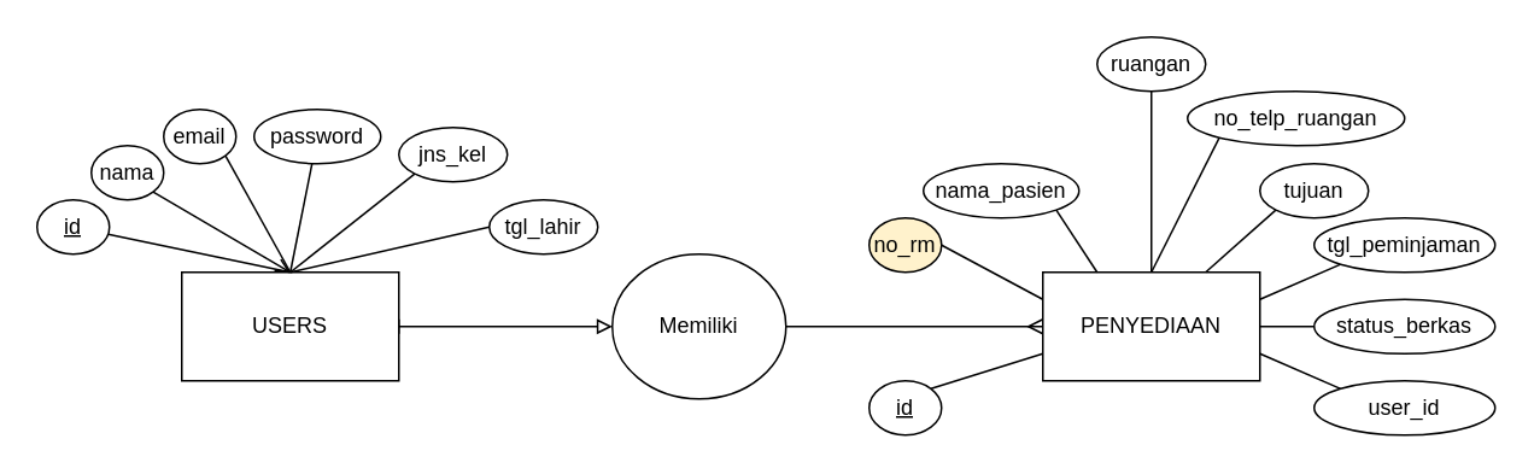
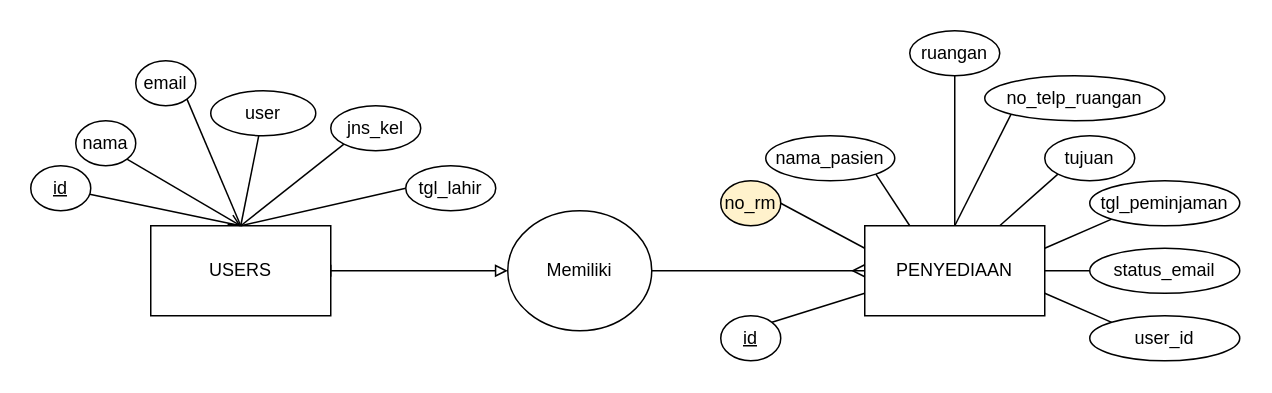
- <mxCell id="9" value="email" style="ellipse;whiteSpace=wrap;html=1;" parent="1" vertex="1"><mxGeometry x="90" y="60" width="40" height="30" as="geometry" /></mxCell>
+ <mxCell id="9" value="email" style="ellipse;whiteSpace=wrap;html=1;" parent="1" vertex="1"><mxGeometry x="90" y="40" width="40" height="30" as="geometry" /></mxCell>
- <mxCell id="11" value="password" style="ellipse;whiteSpace=wrap;html=1;" parent="1" vertex="1"><mxGeometry x="140" y="60" width="70" height="30" as="geometry" /></mxCell>
+ <mxCell id="11" value="user" style="ellipse;whiteSpace=wrap;html=1;" parent="1" vertex="1"><mxGeometry x="140" y="60" width="70" height="30" as="geometry" /></mxCell>
- <mxCell id="32" value="status_berkas" style="ellipse;whiteSpace=wrap;html=1;" vertex="1" parent="1"><mxGeometry x="726" y="165" width="100" height="30" as="geometry" /></mxCell>
+ <mxCell id="32" value="status_email" style="ellipse;whiteSpace=wrap;html=1;" vertex="1" parent="1"><mxGeometry x="726" y="165" width="100" height="30" as="geometry" /></mxCell>
